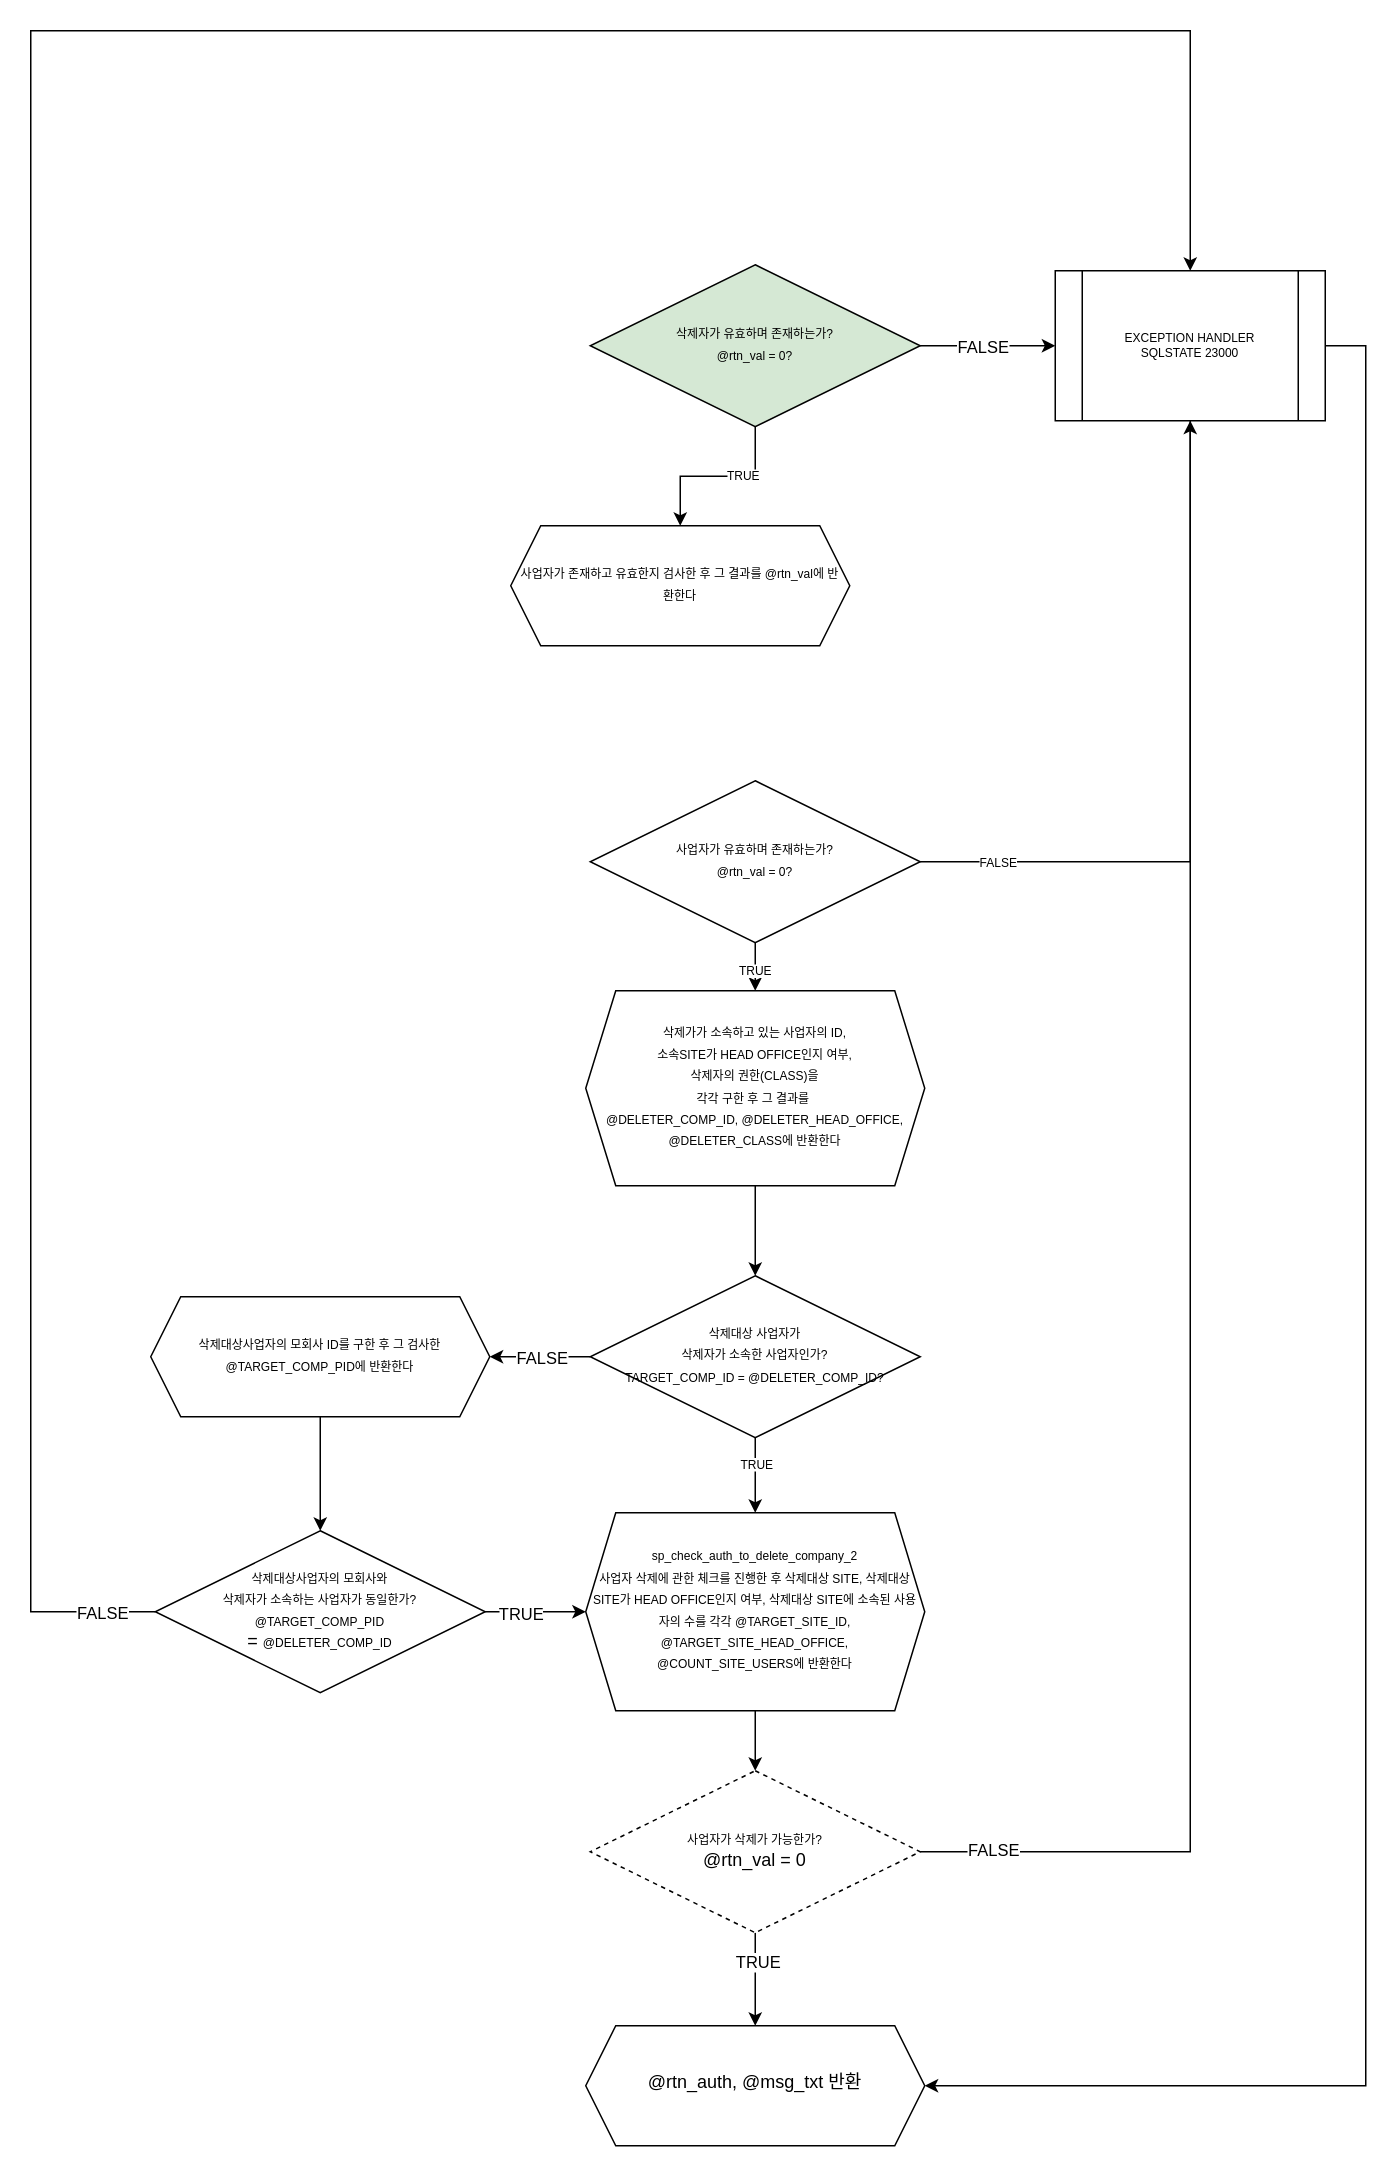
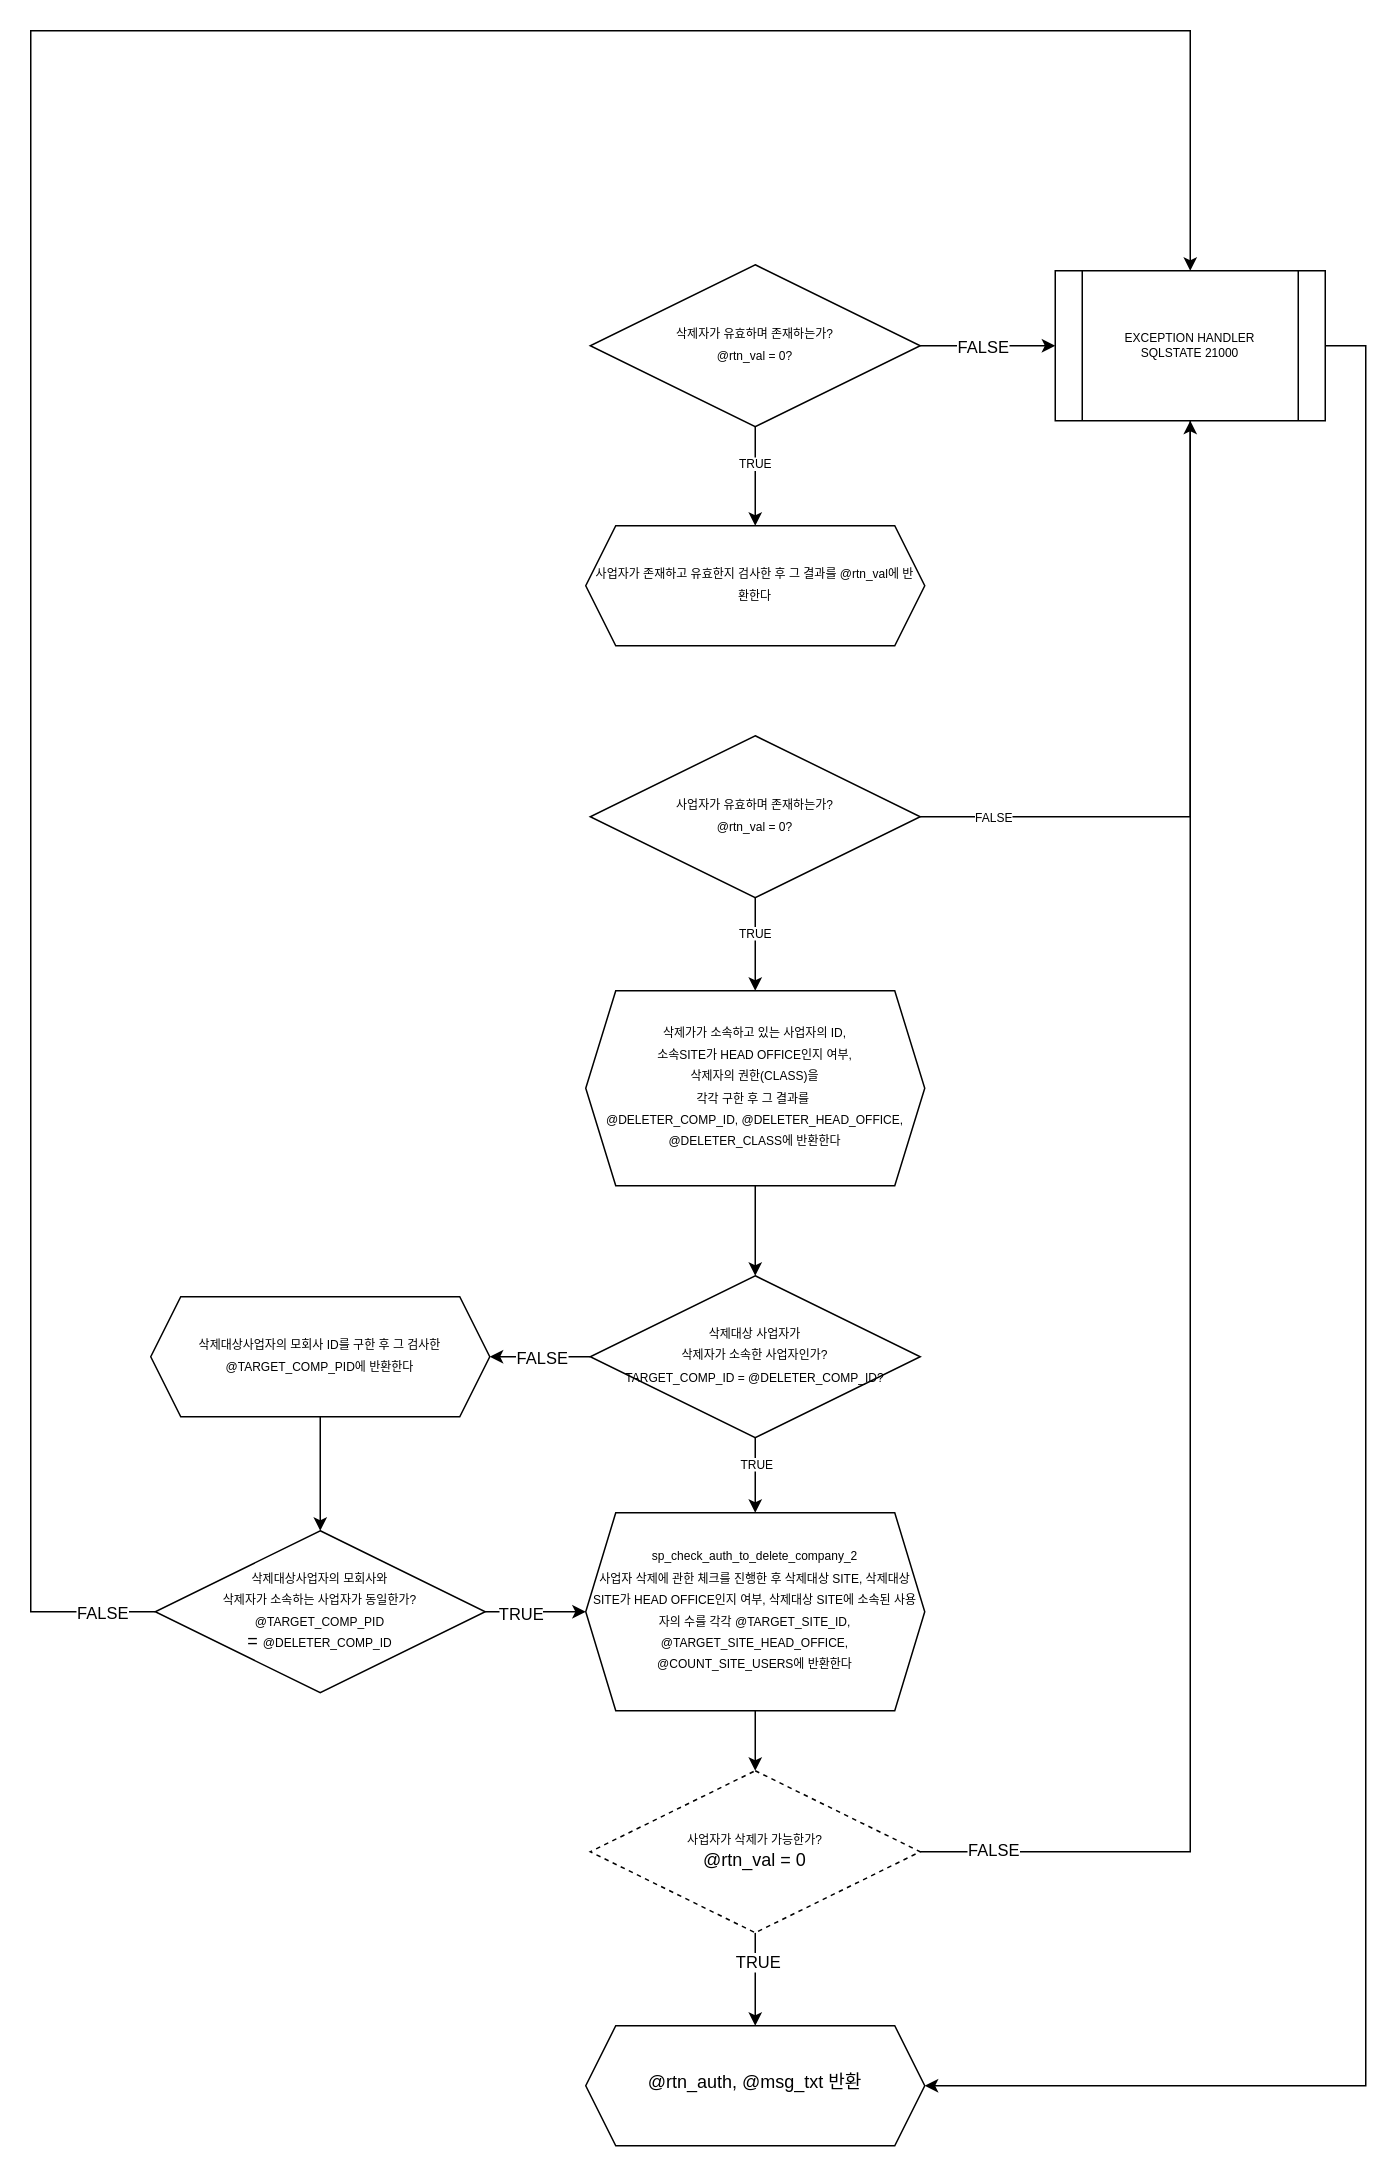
- <mxCell id="6" value="&lt;font&gt;&lt;font style=&quot;font-size: 8px&quot;&gt;&lt;font&gt;삭제자가 유효하며 존재하는가?&lt;br&gt;&lt;/font&gt;@rtn_val = 0?&lt;/font&gt;&lt;br&gt;&lt;/font&gt;" style="rhombus;whiteSpace=wrap;html=1;shadow=0;fontFamily=Helvetica;fontSize=12;align=center;strokeWidth=1;spacing=6;spacingTop=-4;fillColor=#d5e8d4;" parent="1" vertex="1"><mxGeometry x="393" y="176" width="220" height="108" as="geometry" /></mxCell>
+ <mxCell id="6" value="&lt;font&gt;&lt;font style=&quot;font-size: 8px&quot;&gt;&lt;font&gt;삭제자가 유효하며 존재하는가?&lt;br&gt;&lt;/font&gt;@rtn_val = 0?&lt;/font&gt;&lt;br&gt;&lt;/font&gt;" style="rhombus;whiteSpace=wrap;html=1;shadow=0;fontFamily=Helvetica;fontSize=12;align=center;strokeWidth=1;spacing=6;spacingTop=-4;" parent="1" vertex="1"><mxGeometry x="393" y="176" width="220" height="108" as="geometry" /></mxCell>
- <mxCell id="8" value="EXCEPTION HANDLER&lt;br&gt;SQLSTATE 23000" style="shape=process;whiteSpace=wrap;html=1;backgroundOutline=1;fontSize=8;" parent="1" vertex="1"><mxGeometry x="703" y="180" width="180" height="100" as="geometry" /></mxCell>
+ <mxCell id="8" value="EXCEPTION HANDLER&lt;br&gt;SQLSTATE 21000" style="shape=process;whiteSpace=wrap;html=1;backgroundOutline=1;fontSize=8;" parent="1" vertex="1"><mxGeometry x="703" y="180" width="180" height="100" as="geometry" /></mxCell>
- <mxCell id="14" value="&lt;span style=&quot;font-size: 8px&quot;&gt;사업자가 존재하고 유효한지 검사한 후 그 결과를&amp;nbsp;@rtn_val에 반환한다&lt;/span&gt;" style="shape=hexagon;perimeter=hexagonPerimeter2;whiteSpace=wrap;html=1;fixedSize=1;shadow=0;strokeWidth=1;spacing=6;spacingTop=-4;" parent="1" vertex="1"><mxGeometry x="340" y="350" width="226" height="80" as="geometry" /></mxCell>
+ <mxCell id="14" value="&lt;span style=&quot;font-size: 8px&quot;&gt;사업자가 존재하고 유효한지 검사한 후 그 결과를&amp;nbsp;@rtn_val에 반환한다&lt;/span&gt;" style="shape=hexagon;perimeter=hexagonPerimeter2;whiteSpace=wrap;html=1;fixedSize=1;shadow=0;strokeWidth=1;spacing=6;spacingTop=-4;" parent="1" vertex="1"><mxGeometry x="390" y="350" width="226" height="80" as="geometry" /></mxCell>
- <mxCell id="13" value="&lt;font&gt;&lt;font style=&quot;font-size: 8px&quot;&gt;&lt;font&gt;사업자가 유효하며 존재하는가?&lt;br&gt;&lt;/font&gt;@rtn_val = 0?&lt;/font&gt;&lt;br&gt;&lt;/font&gt;" style="rhombus;whiteSpace=wrap;html=1;shadow=0;fontFamily=Helvetica;fontSize=12;align=center;strokeWidth=1;spacing=6;spacingTop=-4;" parent="1" vertex="1"><mxGeometry x="393" y="520" width="220" height="108" as="geometry" /></mxCell>
+ <mxCell id="13" value="&lt;font&gt;&lt;font style=&quot;font-size: 8px&quot;&gt;&lt;font&gt;사업자가 유효하며 존재하는가?&lt;br&gt;&lt;/font&gt;@rtn_val = 0?&lt;/font&gt;&lt;br&gt;&lt;/font&gt;" style="rhombus;whiteSpace=wrap;html=1;shadow=0;fontFamily=Helvetica;fontSize=12;align=center;strokeWidth=1;spacing=6;spacingTop=-4;" parent="1" vertex="1"><mxGeometry x="393" y="490" width="220" height="108" as="geometry" /></mxCell>
